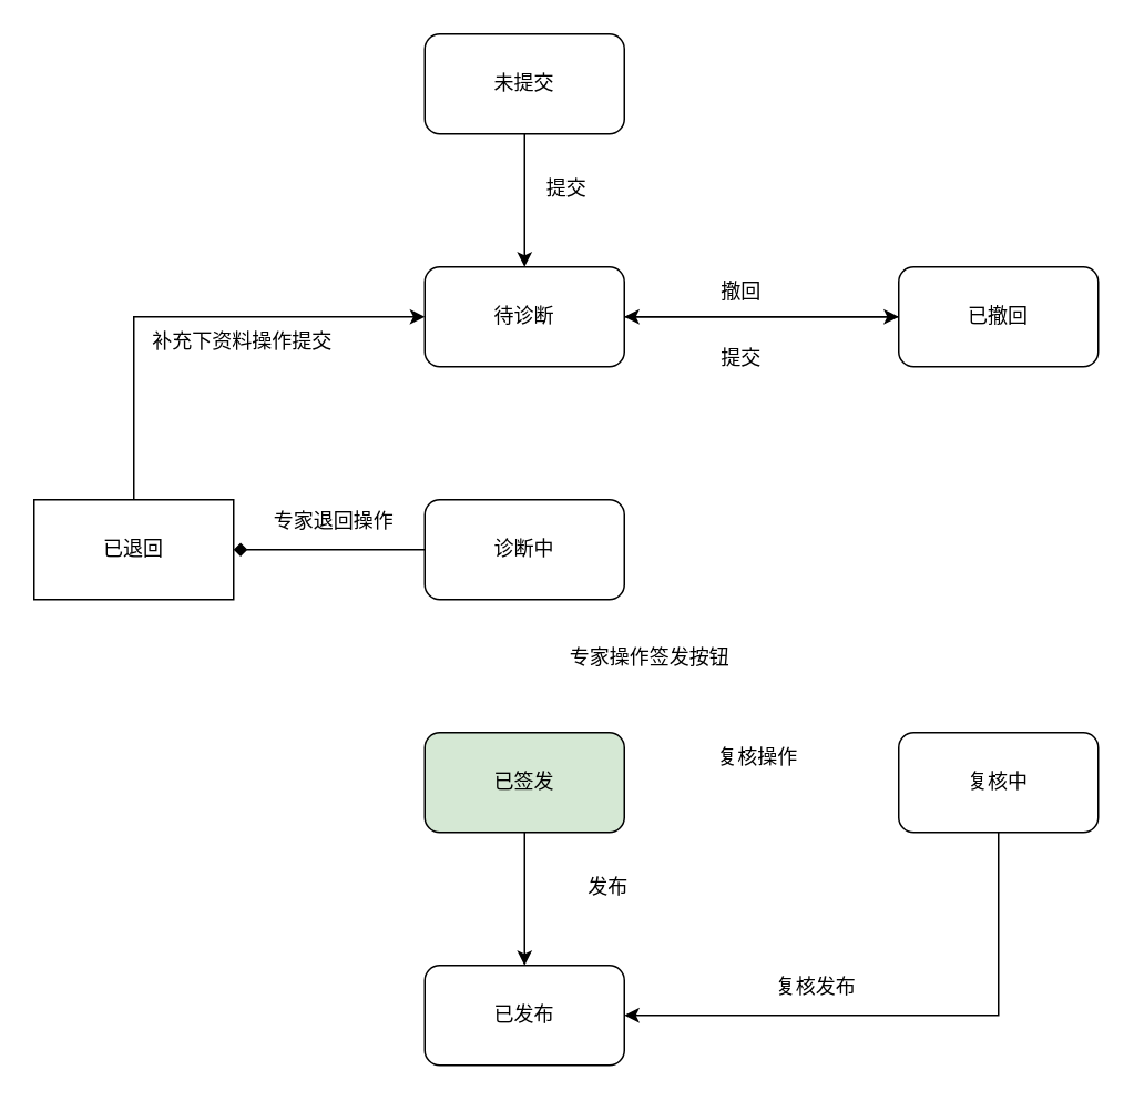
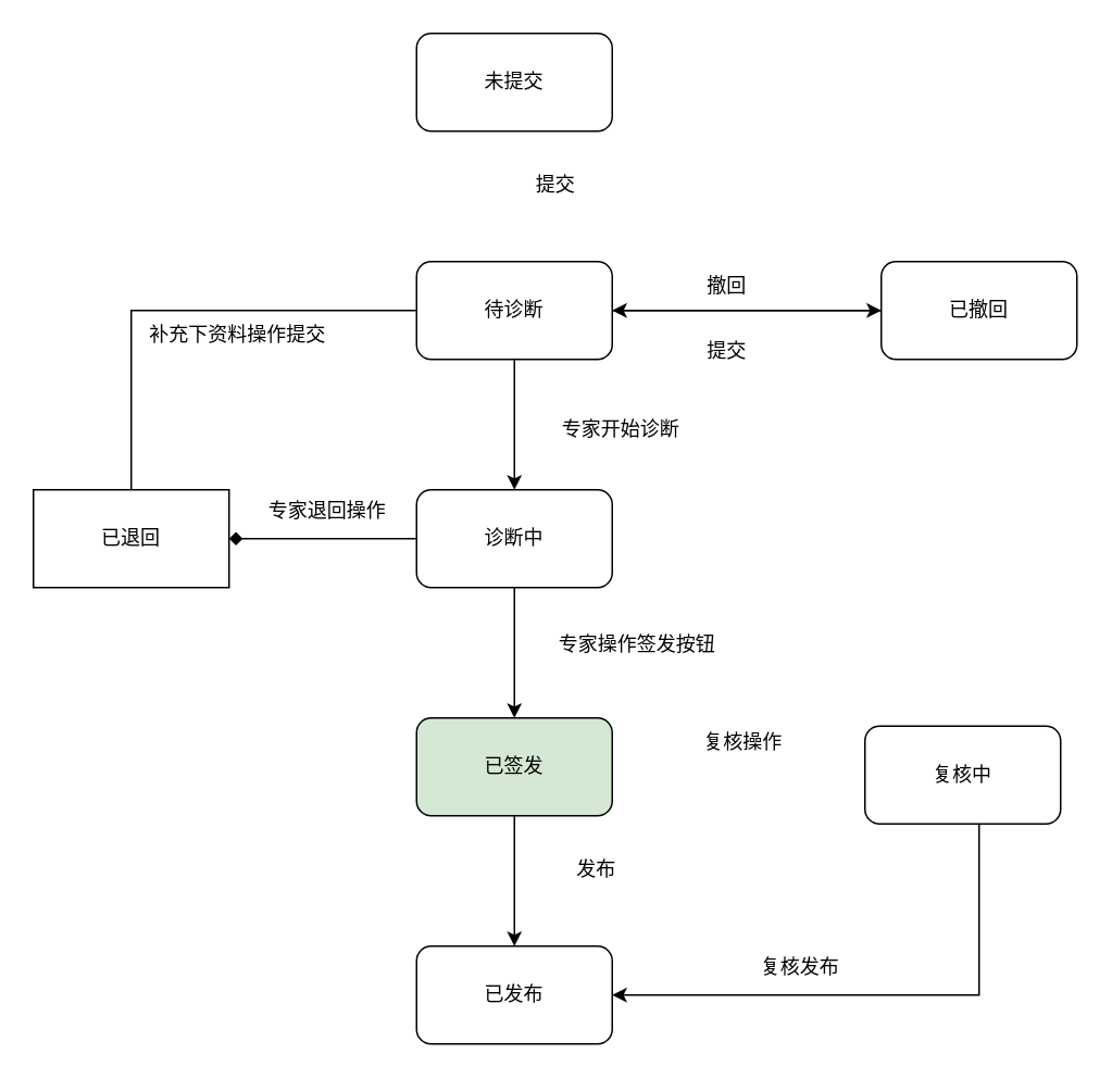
- <mxCell id="2" value="" style="edgeStyle=orthogonalEdgeStyle;rounded=0;orthogonalLoop=1;jettySize=auto;html=1;" edge="1" parent="1" source="3" target="6"><mxGeometry relative="1" as="geometry" /></mxCell>
- <mxCell id="21" style="edgeStyle=orthogonalEdgeStyle;rounded=0;orthogonalLoop=1;jettySize=auto;html=1;entryX=0;entryY=0.5;entryDx=0;entryDy=0;" edge="1" parent="1" source="22" target="6"><mxGeometry relative="1" as="geometry"><mxPoint x="80" y="180" as="targetPoint" /><Array as="points"><mxPoint x="80" y="190" /></Array></mxGeometry></mxCell>
+ <mxCell id="21" style="edgeStyle=orthogonalEdgeStyle;rounded=0;orthogonalLoop=1;jettySize=auto;html=1;entryX=0;entryY=0.5;entryDx=0;entryDy=0;endArrow=none;" edge="1" parent="1" source="22" target="6"><mxGeometry relative="1" as="geometry"><mxPoint x="80" y="180" as="targetPoint" /><Array as="points"><mxPoint x="80" y="190" /></Array></mxGeometry></mxCell>
+ <mxCell id="5" value="" style="edgeStyle=orthogonalEdgeStyle;rounded=0;orthogonalLoop=1;jettySize=auto;html=1;" edge="1" parent="1" source="6" target="14"><mxGeometry relative="1" as="geometry" /></mxCell>
+ <mxCell id="15" value="专家开始诊断" style="text;html=1;align=center;verticalAlign=middle;resizable=0;points=[];autosize=1;strokeColor=none;fillColor=none;" vertex="1" parent="1"><mxGeometry x="330" y="248" width="100" height="30" as="geometry" /></mxCell>
+ <mxCell id="12" value="" style="edgeStyle=orthogonalEdgeStyle;rounded=0;orthogonalLoop=1;jettySize=auto;html=1;" edge="1" parent="1" source="14" target="17"><mxGeometry relative="1" as="geometry" /></mxCell>
- <mxCell id="26" value="复核中" style="whiteSpace=wrap;html=1;rounded=1;" vertex="1" parent="1"><mxGeometry x="540" y="440" width="120" height="60" as="geometry" /></mxCell>
+ <mxCell id="26" value="复核中" style="whiteSpace=wrap;html=1;rounded=1;" vertex="1" parent="1"><mxGeometry x="530" y="445" width="120" height="60" as="geometry" /></mxCell>
